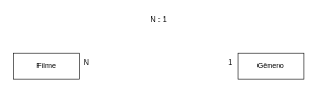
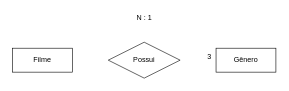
- <mxCell id="5" value="1" style="text;strokeColor=none;fillColor=none;spacingLeft=4;spacingRight=4;overflow=hidden;rotatable=0;points=[[0,0.5],[1,0.5]];portConstraint=eastwest;fontSize=12;" parent="1" vertex="1"><mxGeometry x="340" y="80" width="40" height="30" as="geometry" /></mxCell>
+ <mxCell id="5" value="3" style="text;strokeColor=none;fillColor=none;spacingLeft=4;spacingRight=4;overflow=hidden;rotatable=0;points=[[0,0.5],[1,0.5]];portConstraint=eastwest;fontSize=12;" parent="1" vertex="1"><mxGeometry x="340" y="80" width="40" height="30" as="geometry" /></mxCell>
- <mxCell id="6" value="N" style="text;strokeColor=none;fillColor=none;spacingLeft=4;spacingRight=4;overflow=hidden;rotatable=0;points=[[0,0.5],[1,0.5]];portConstraint=eastwest;fontSize=12;" parent="1" vertex="1"><mxGeometry x="120" y="80" width="40" height="30" as="geometry" /></mxCell>
+ <mxCell id="4" value="&lt;font style=&quot;vertical-align: inherit&quot;&gt;&lt;font style=&quot;vertical-align: inherit&quot;&gt;Possui&lt;/font&gt;&lt;/font&gt;" style="shape=rhombus;perimeter=rhombusPerimeter;whiteSpace=wrap;html=1;align=center;" parent="1" vertex="1"><mxGeometry x="180" y="70" width="120" height="60" as="geometry" /></mxCell>
